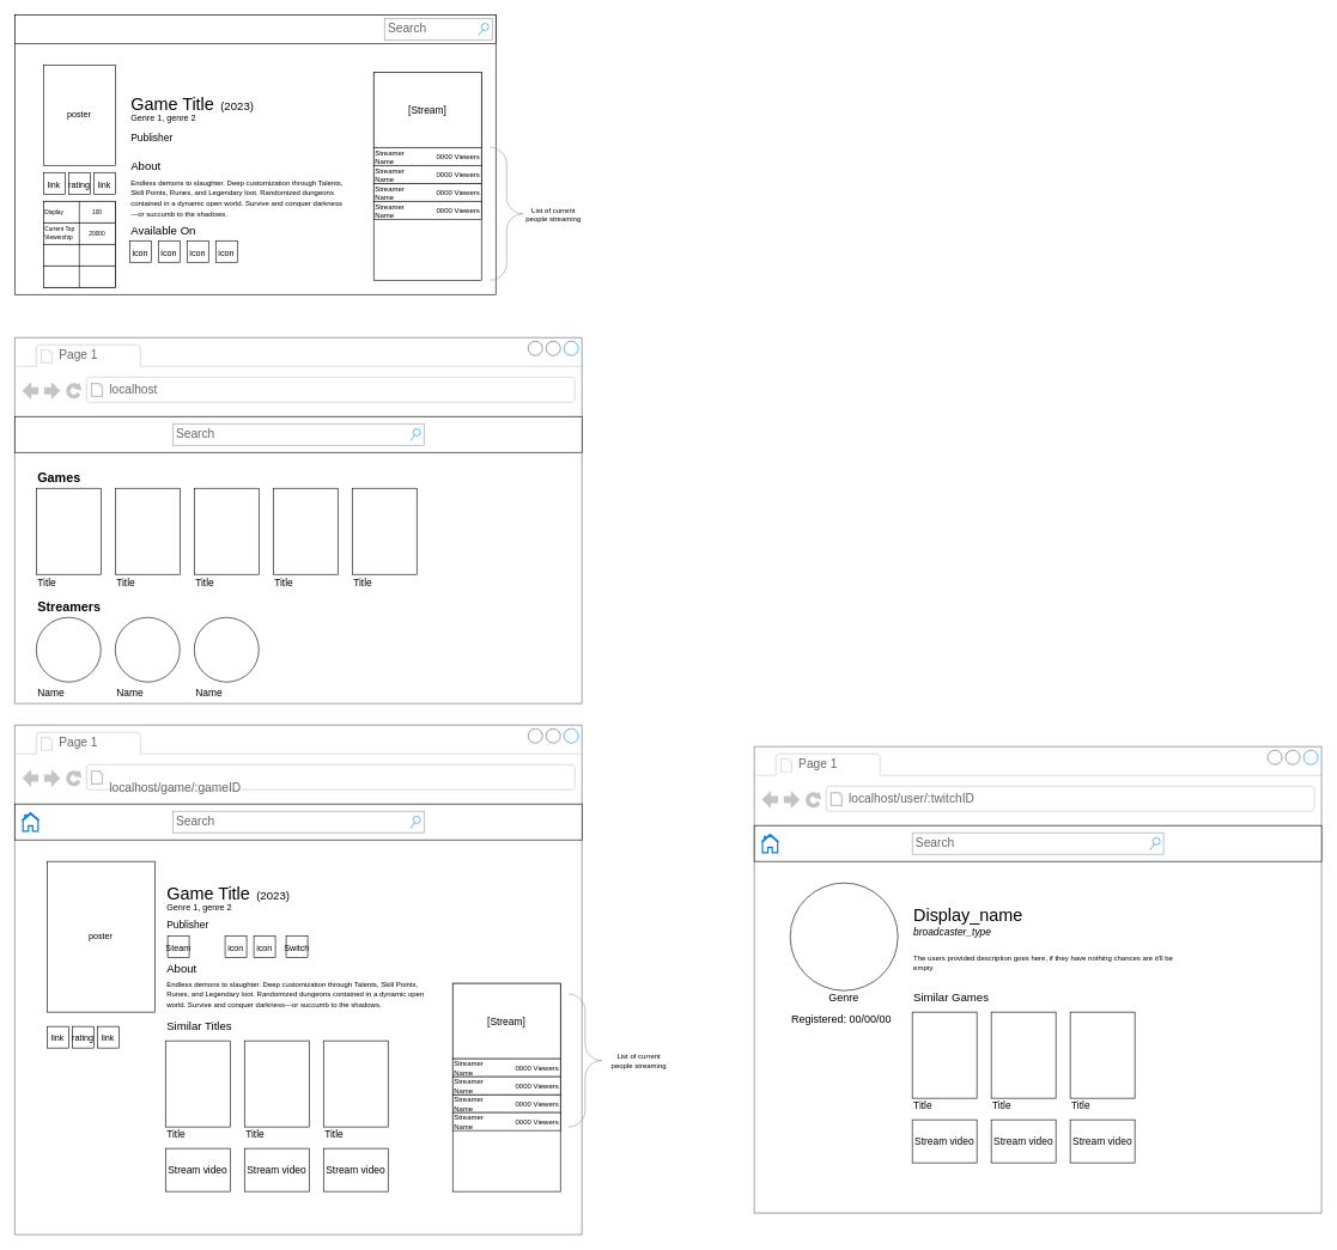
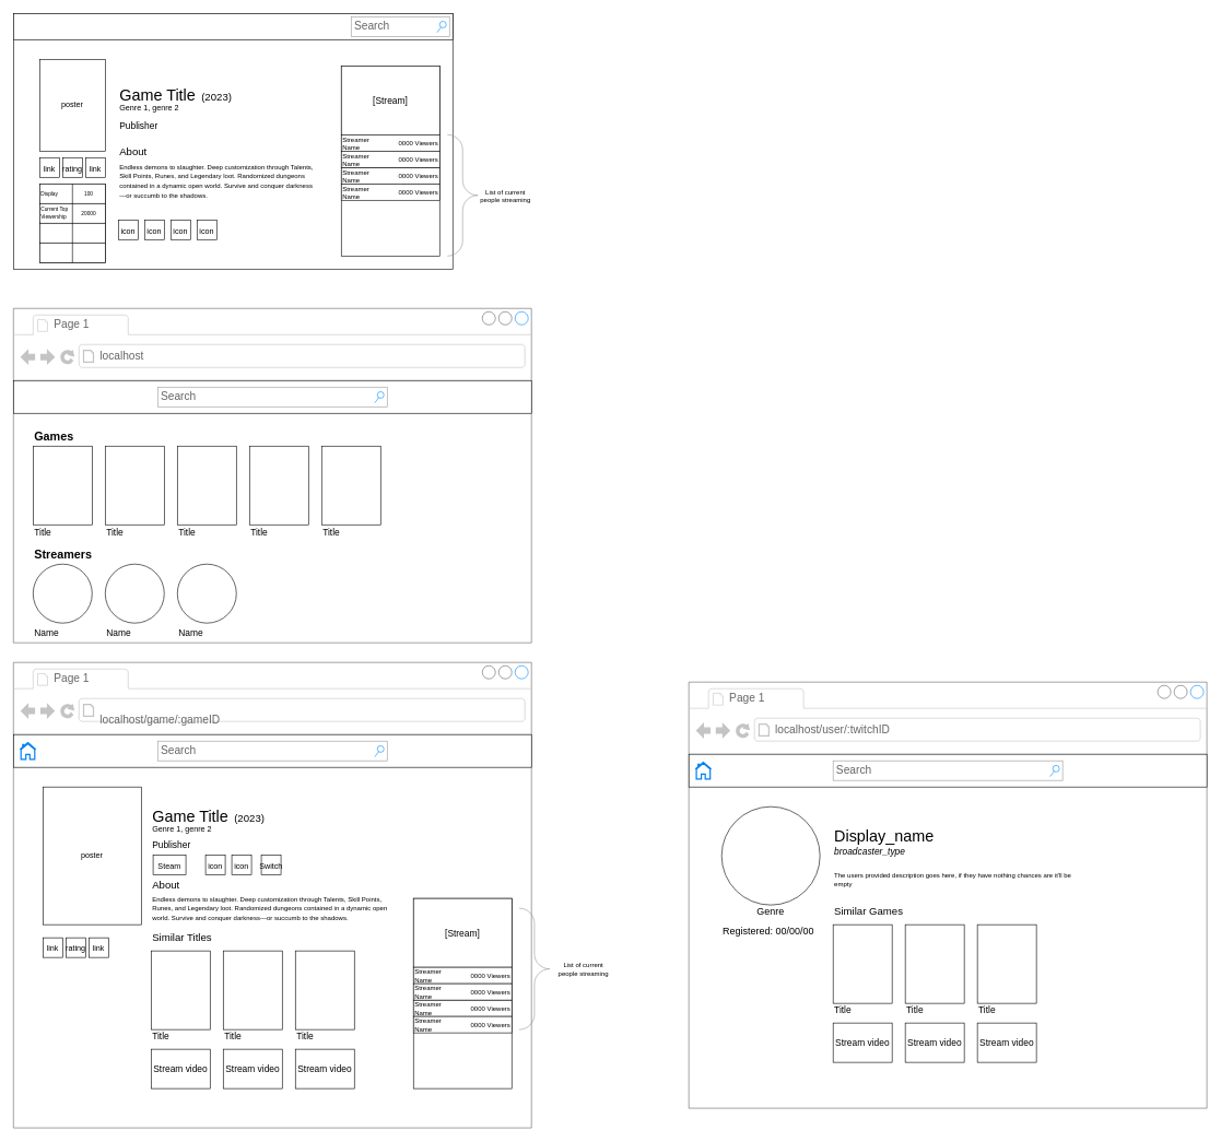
- <mxCell id="36" value="&lt;font style=&quot;font-size: 16px;&quot;&gt;Available On&lt;/font&gt;" style="text;html=1;strokeColor=none;fillColor=none;align=left;verticalAlign=middle;whiteSpace=wrap;rounded=0;fontSize=14;" parent="33" vertex="1"><mxGeometry x="10" y="100" width="110" height="20" as="geometry" /></mxCell>
- <mxCell id="90" value="&lt;font style=&quot;font-size: 12px;&quot;&gt;Steam&lt;/font&gt;" style="rounded=0;whiteSpace=wrap;html=1;fontSize=18;" parent="74" vertex="1"><mxGeometry x="213" y="294" width="30" height="30" as="geometry" /></mxCell>
+ <mxCell id="90" value="&lt;font style=&quot;font-size: 12px;&quot;&gt;Steam&lt;/font&gt;" style="rounded=0;whiteSpace=wrap;html=1;fontSize=18;" parent="74" vertex="1"><mxGeometry x="213" y="294" width="50" height="30" as="geometry" /></mxCell>
